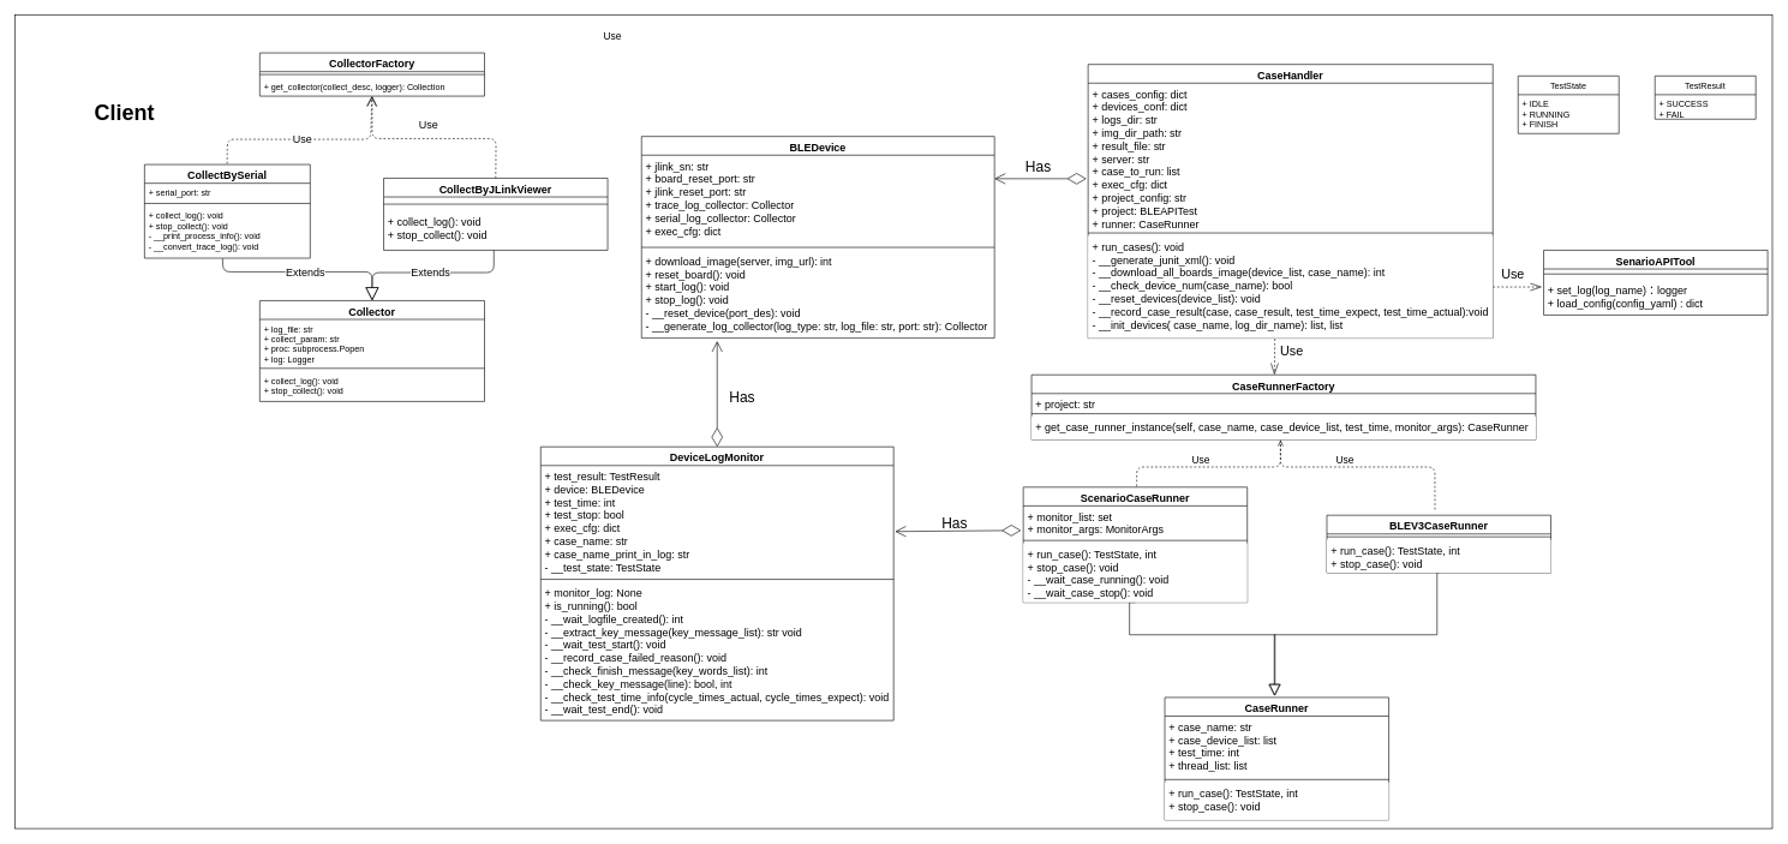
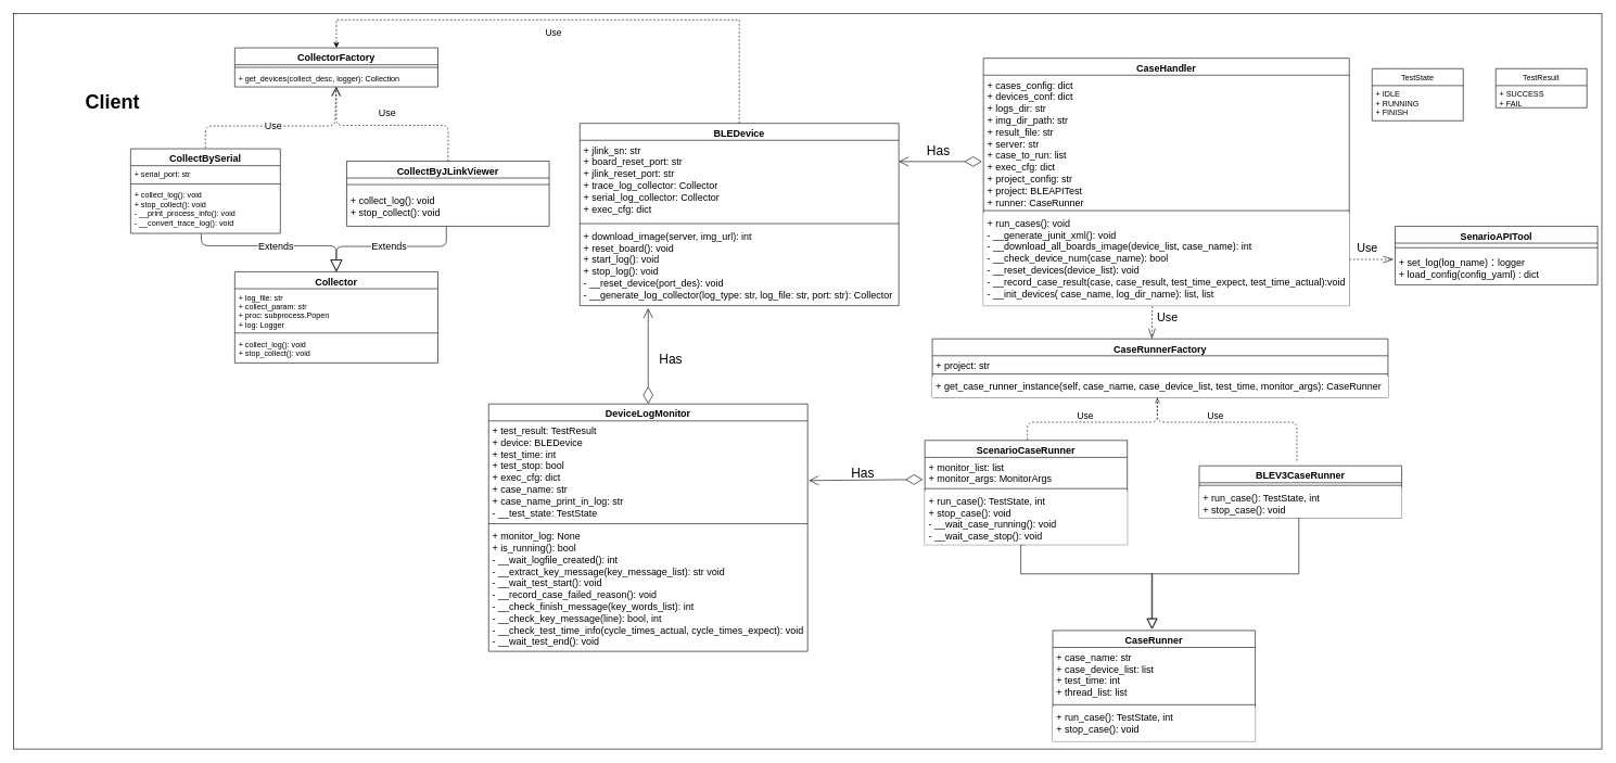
+ <mxCell id="14" style="edgeStyle=orthogonalEdgeStyle;rounded=0;orthogonalLoop=1;jettySize=auto;html=1;exitX=0.5;exitY=0;exitDx=0;exitDy=0;entryX=0.5;entryY=0;entryDx=0;entryDy=0;dashed=1;" edge="1" parent="1" source="31" target="39"><mxGeometry relative="1" as="geometry"><Array as="points"><mxPoint x="1135" y="30" /><mxPoint x="516" y="30" /></Array></mxGeometry></mxCell>
- <mxCell id="41" value="+ get_collector(collect_desc, logger): Collection" style="text;strokeColor=none;fillColor=none;align=left;verticalAlign=top;spacingLeft=4;spacingRight=4;overflow=hidden;rotatable=0;points=[[0,0.5],[1,0.5]];portConstraint=eastwest;" vertex="1" parent="39"><mxGeometry y="34" width="312" height="26" as="geometry" /></mxCell>
+ <mxCell id="41" value="+ get_devices(collect_desc, logger): Collection" style="text;strokeColor=none;fillColor=none;align=left;verticalAlign=top;spacingLeft=4;spacingRight=4;overflow=hidden;rotatable=0;points=[[0,0.5],[1,0.5]];portConstraint=eastwest;" vertex="1" parent="39"><mxGeometry y="34" width="312" height="26" as="geometry" /></mxCell>
- <mxCell id="62" value="+ monitor_list: set&#10;+ monitor_args: MonitorArgs" style="text;strokeColor=none;fillColor=none;align=left;verticalAlign=top;spacingLeft=4;spacingRight=4;overflow=hidden;rotatable=0;points=[[0,0.5],[1,0.5]];portConstraint=eastwest;labelBackgroundColor=#ffffff;fontSize=15;" vertex="1" parent="61"><mxGeometry y="26" width="311" height="44" as="geometry" /></mxCell>
+ <mxCell id="62" value="+ monitor_list: list&#10;+ monitor_args: MonitorArgs" style="text;strokeColor=none;fillColor=none;align=left;verticalAlign=top;spacingLeft=4;spacingRight=4;overflow=hidden;rotatable=0;points=[[0,0.5],[1,0.5]];portConstraint=eastwest;labelBackgroundColor=#ffffff;fontSize=15;" vertex="1" parent="61"><mxGeometry y="26" width="311" height="44" as="geometry" /></mxCell>
